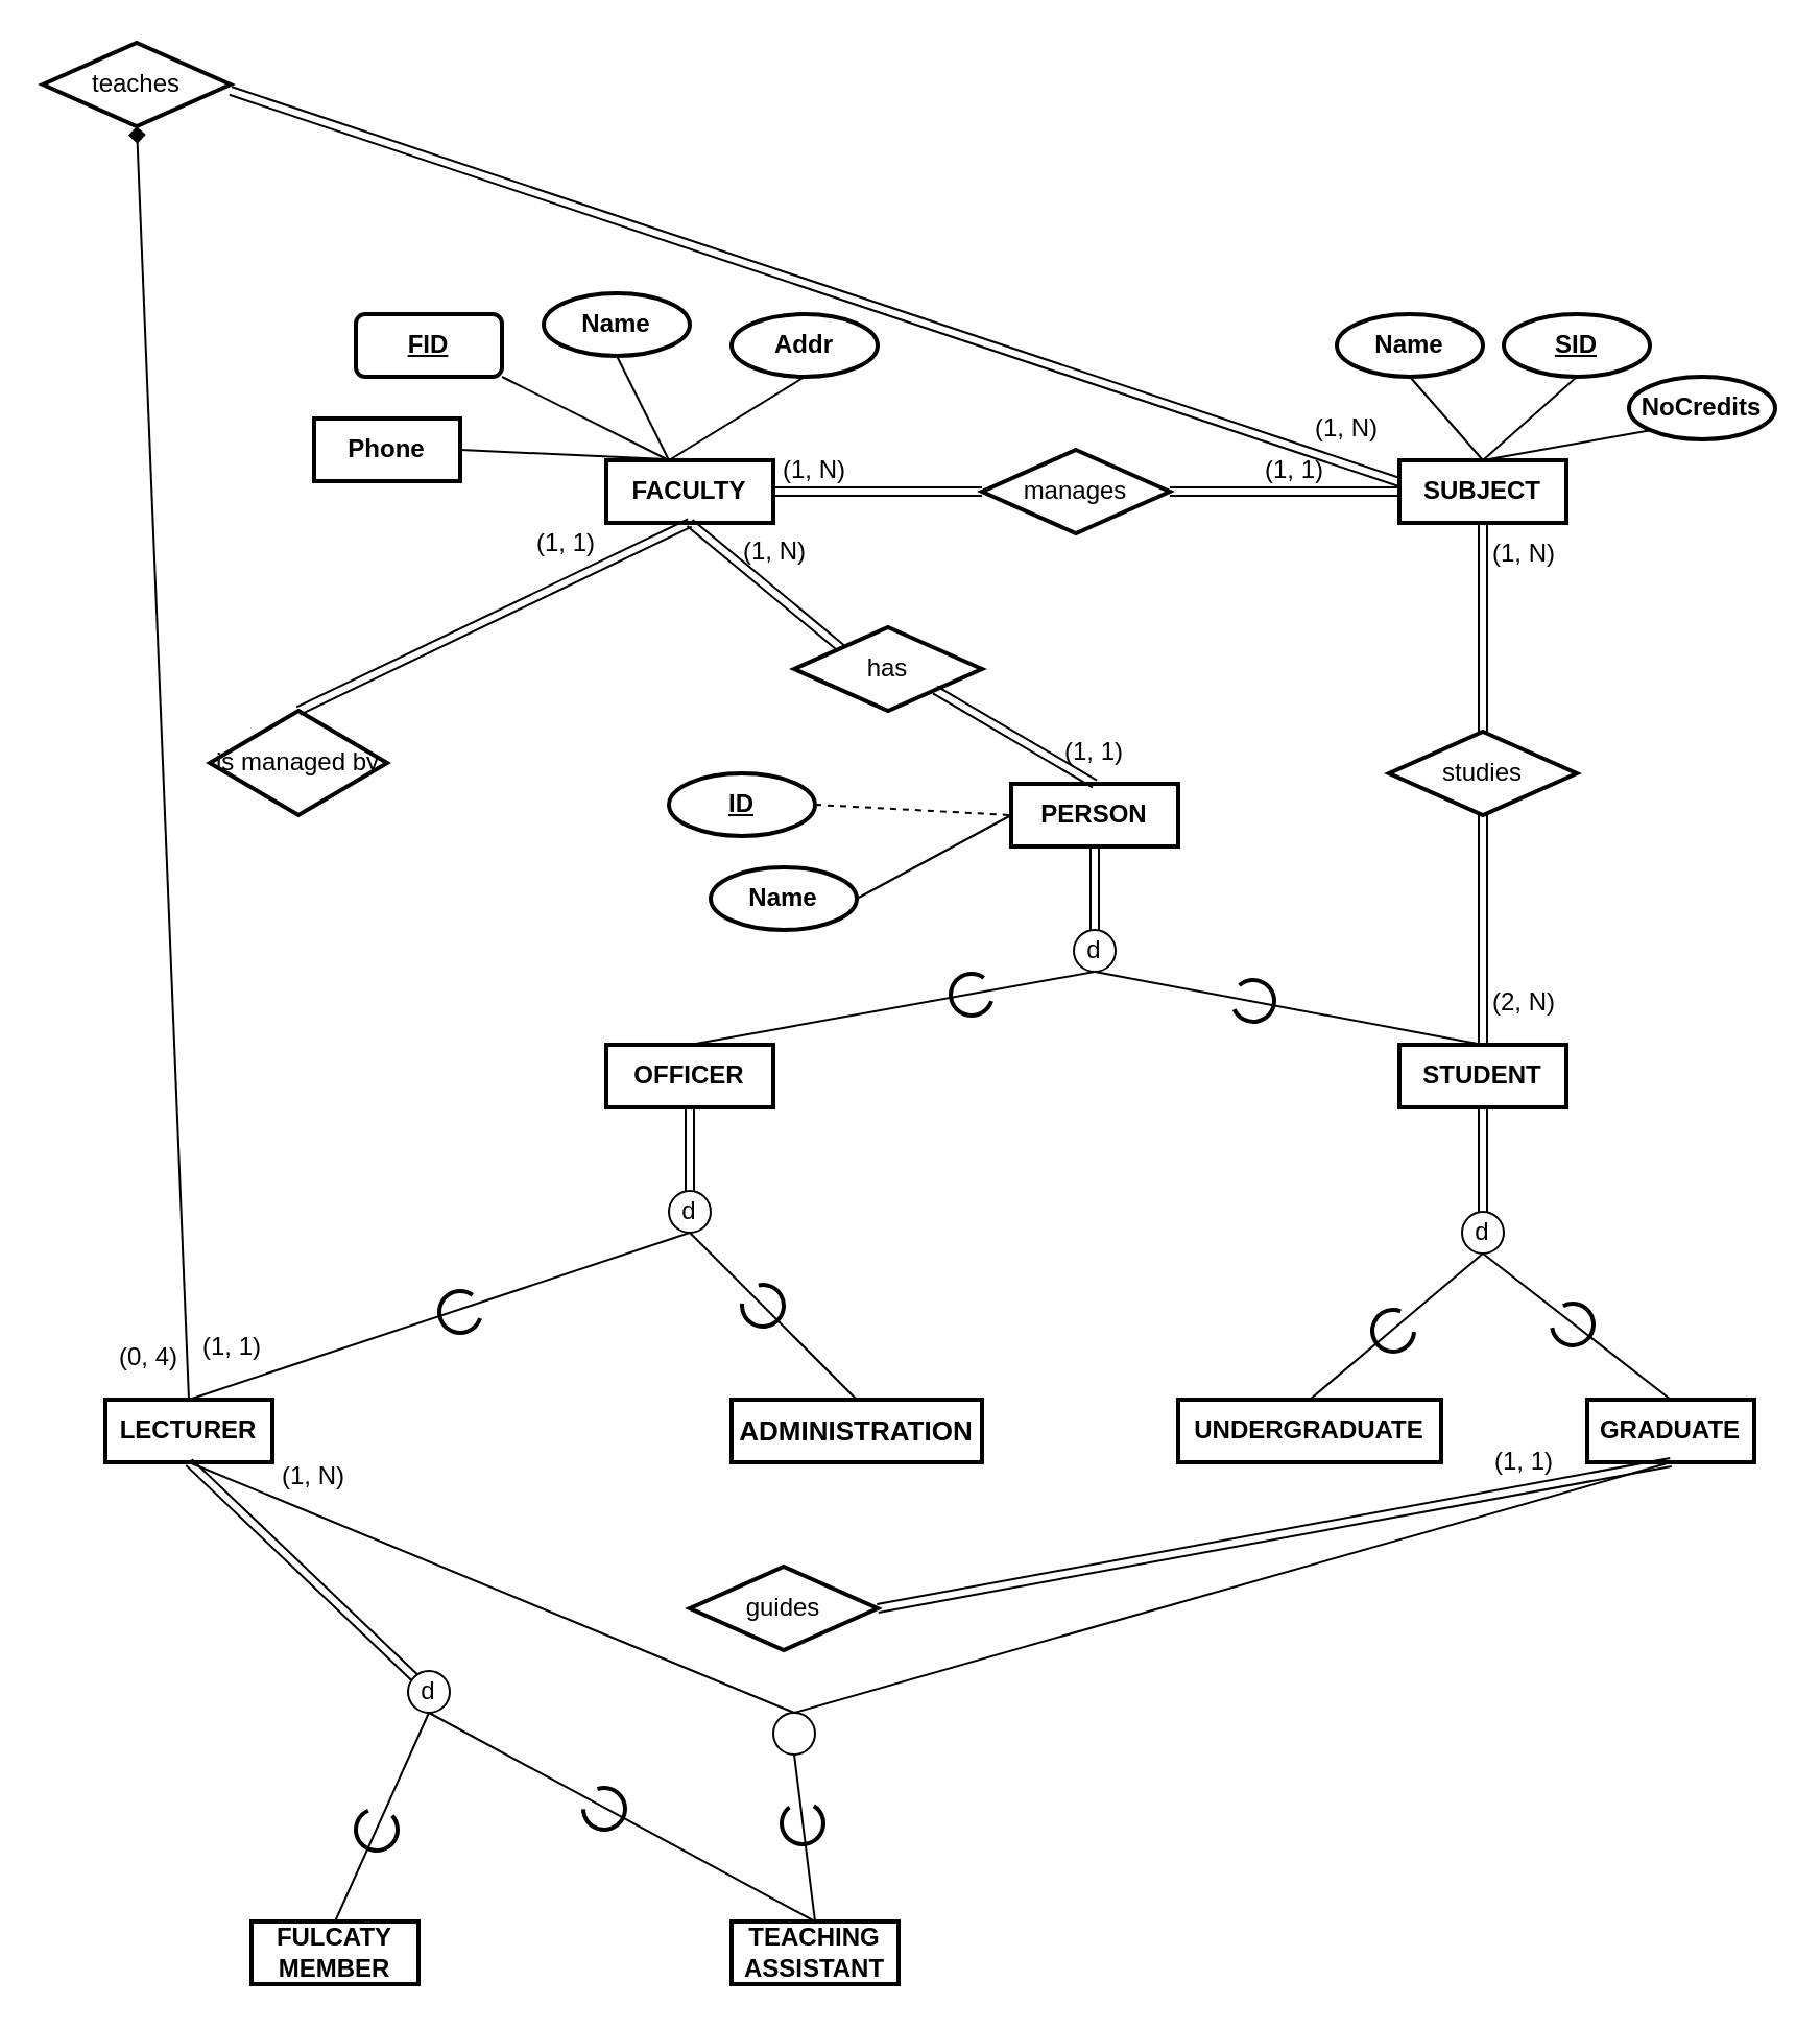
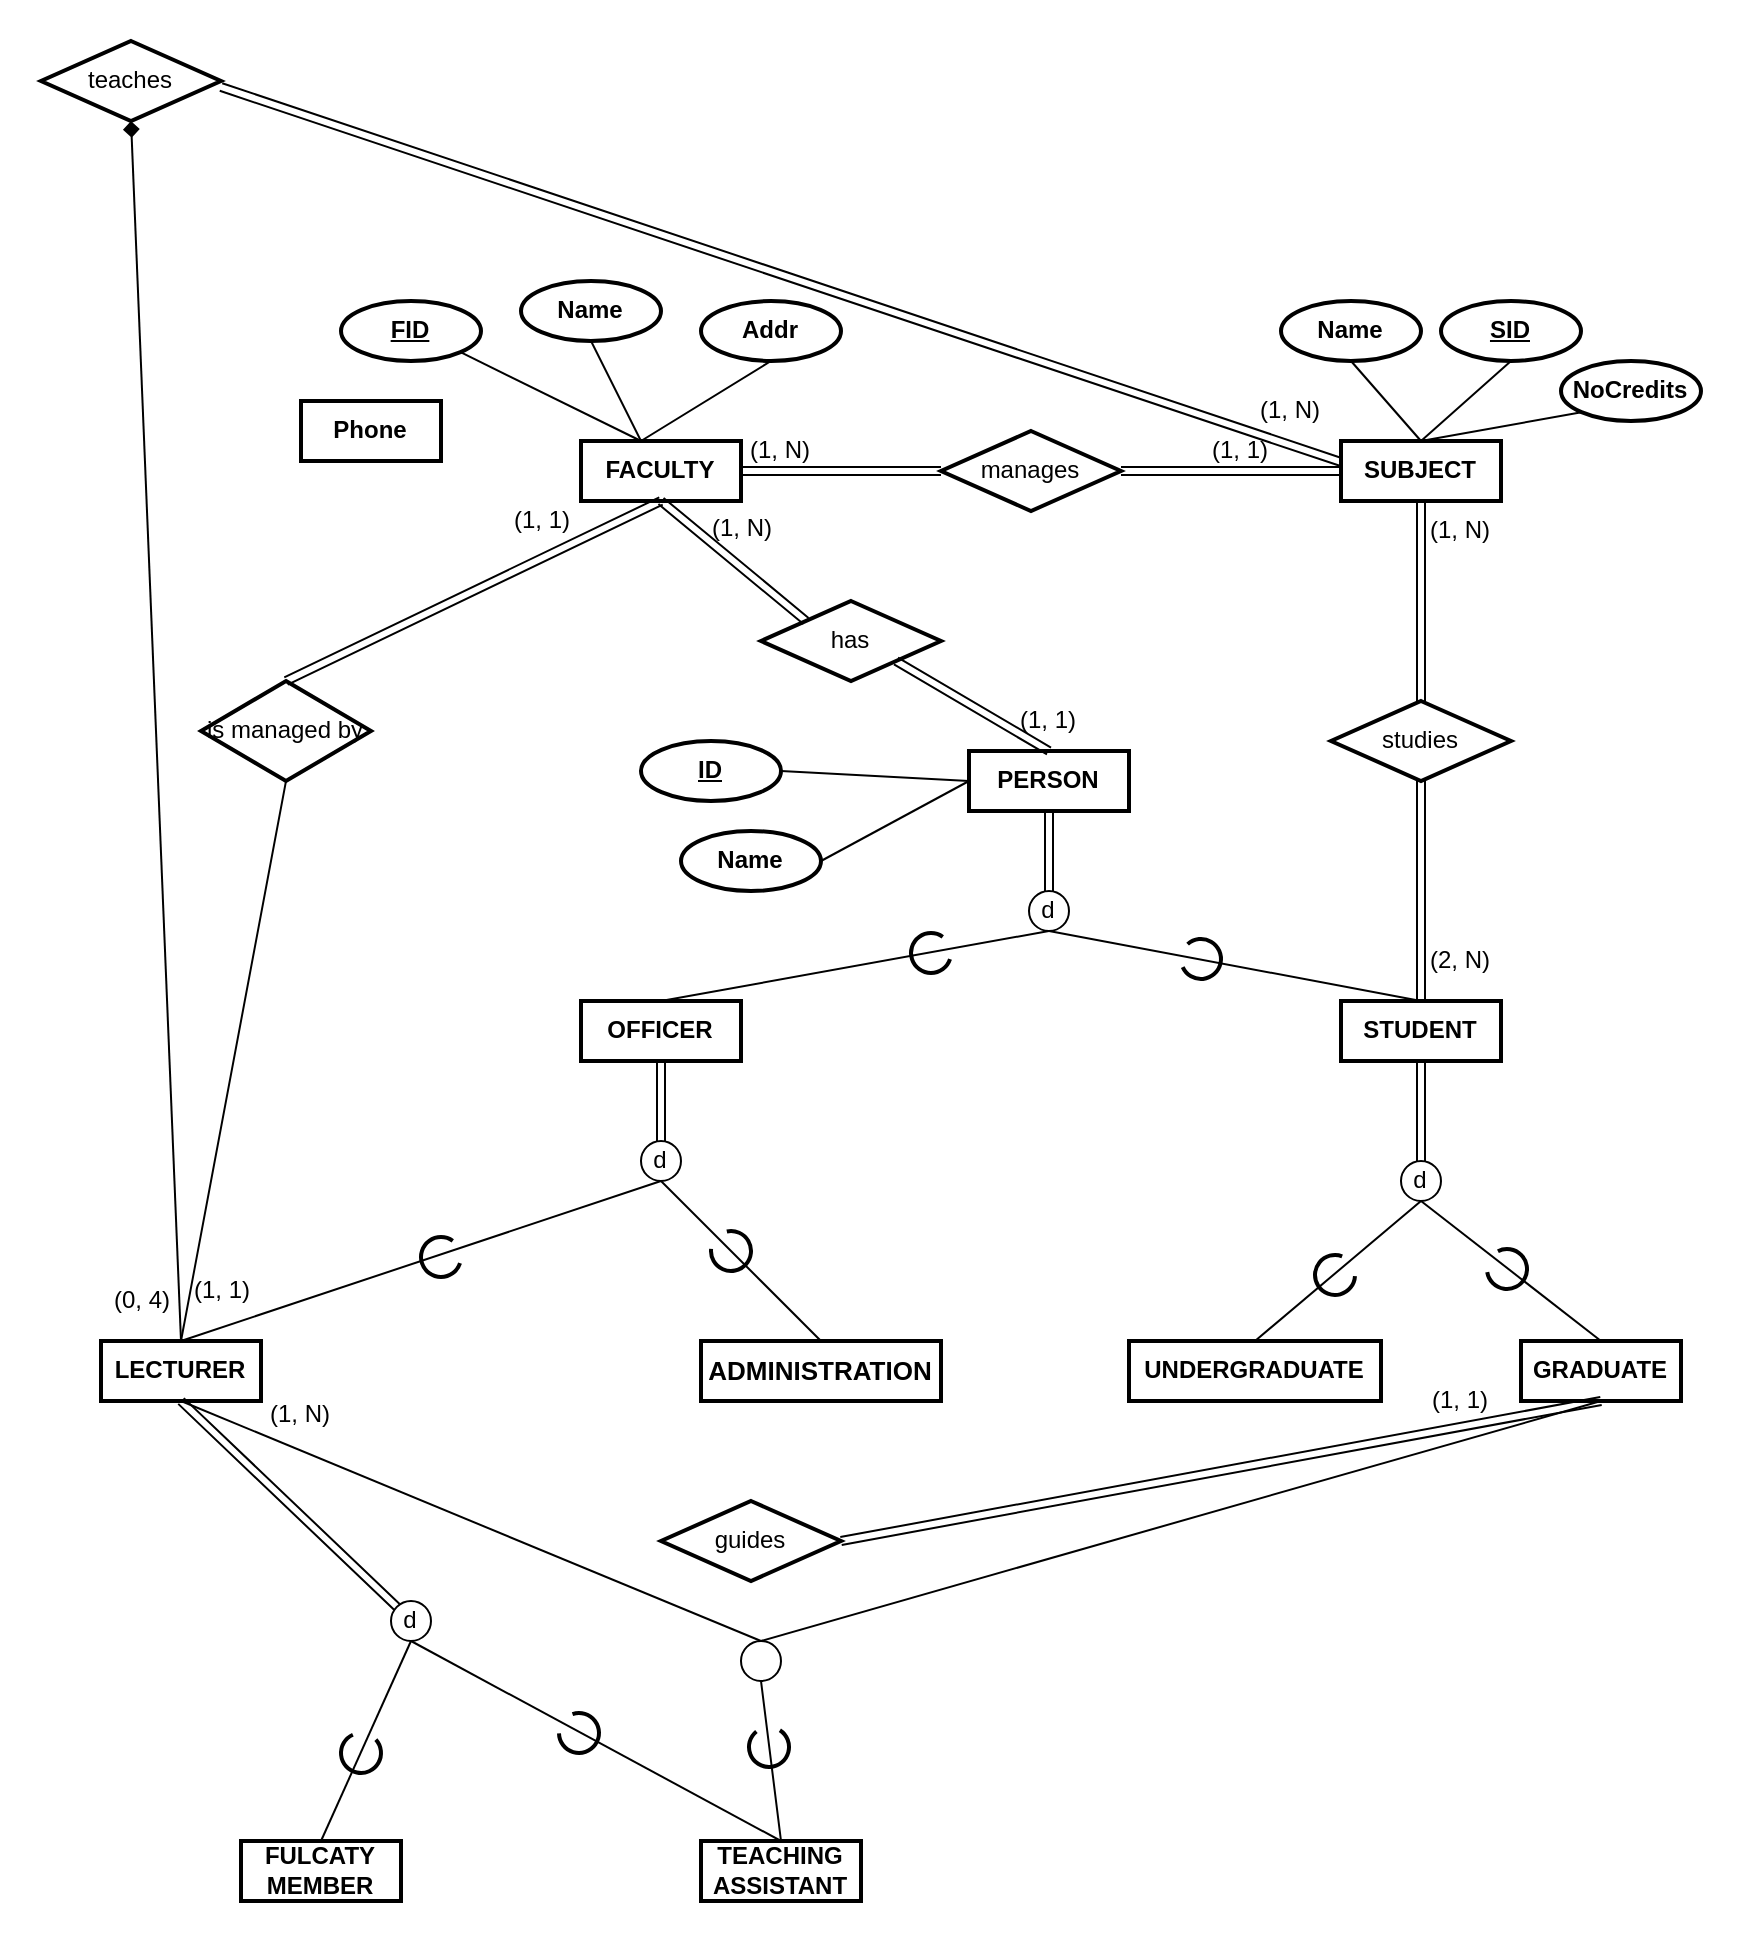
- <mxCell id="3" value="&lt;span&gt;FID&lt;/span&gt;" style="whiteSpace=wrap;html=1;strokeWidth=2;fontStyle=5;rounded=1;" parent="1" vertex="1"><mxGeometry x="170" y="150" width="70" height="30" as="geometry" /></mxCell>
+ <mxCell id="3" value="&lt;span&gt;FID&lt;/span&gt;" style="ellipse;whiteSpace=wrap;html=1;strokeWidth=2;fontStyle=5" parent="1" vertex="1"><mxGeometry x="170" y="150" width="70" height="30" as="geometry" /></mxCell>
- <mxCell id="28" value="" style="endArrow=none;html=1;rounded=0;entryX=0.5;entryY=0;entryDx=0;entryDy=0;exitX=1;exitY=0.5;exitDx=0;exitDy=0;" edge="1" parent="1" source="6" target="2"><mxGeometry relative="1" as="geometry"><mxPoint x="440" y="80" as="sourcePoint" /><mxPoint x="600" y="80" as="targetPoint" /></mxGeometry></mxCell>
- <mxCell id="36" value="" style="endArrow=none;html=1;rounded=0;exitX=1;exitY=0.5;exitDx=0;exitDy=0;entryX=0;entryY=0.5;entryDx=0;entryDy=0;dashed=1;" edge="1" parent="1" source="34" target="49"><mxGeometry relative="1" as="geometry"><mxPoint x="220" y="505" as="sourcePoint" /><mxPoint x="480" y="380" as="targetPoint" /></mxGeometry></mxCell>
+ <mxCell id="36" value="" style="endArrow=none;html=1;rounded=0;exitX=1;exitY=0.5;exitDx=0;exitDy=0;entryX=0;entryY=0.5;entryDx=0;entryDy=0;" edge="1" parent="1" source="34" target="49"><mxGeometry relative="1" as="geometry"><mxPoint x="220" y="505" as="sourcePoint" /><mxPoint x="480" y="380" as="targetPoint" /></mxGeometry></mxCell>
+ <mxCell id="45" value="" style="endArrow=none;html=1;rounded=0;exitX=0.5;exitY=0;exitDx=0;exitDy=0;entryX=0.5;entryY=1;entryDx=0;entryDy=0;" edge="1" parent="1" source="13" target="44"><mxGeometry relative="1" as="geometry"><mxPoint x="395" y="360" as="sourcePoint" /><mxPoint x="340" y="260" as="targetPoint" /></mxGeometry></mxCell>
